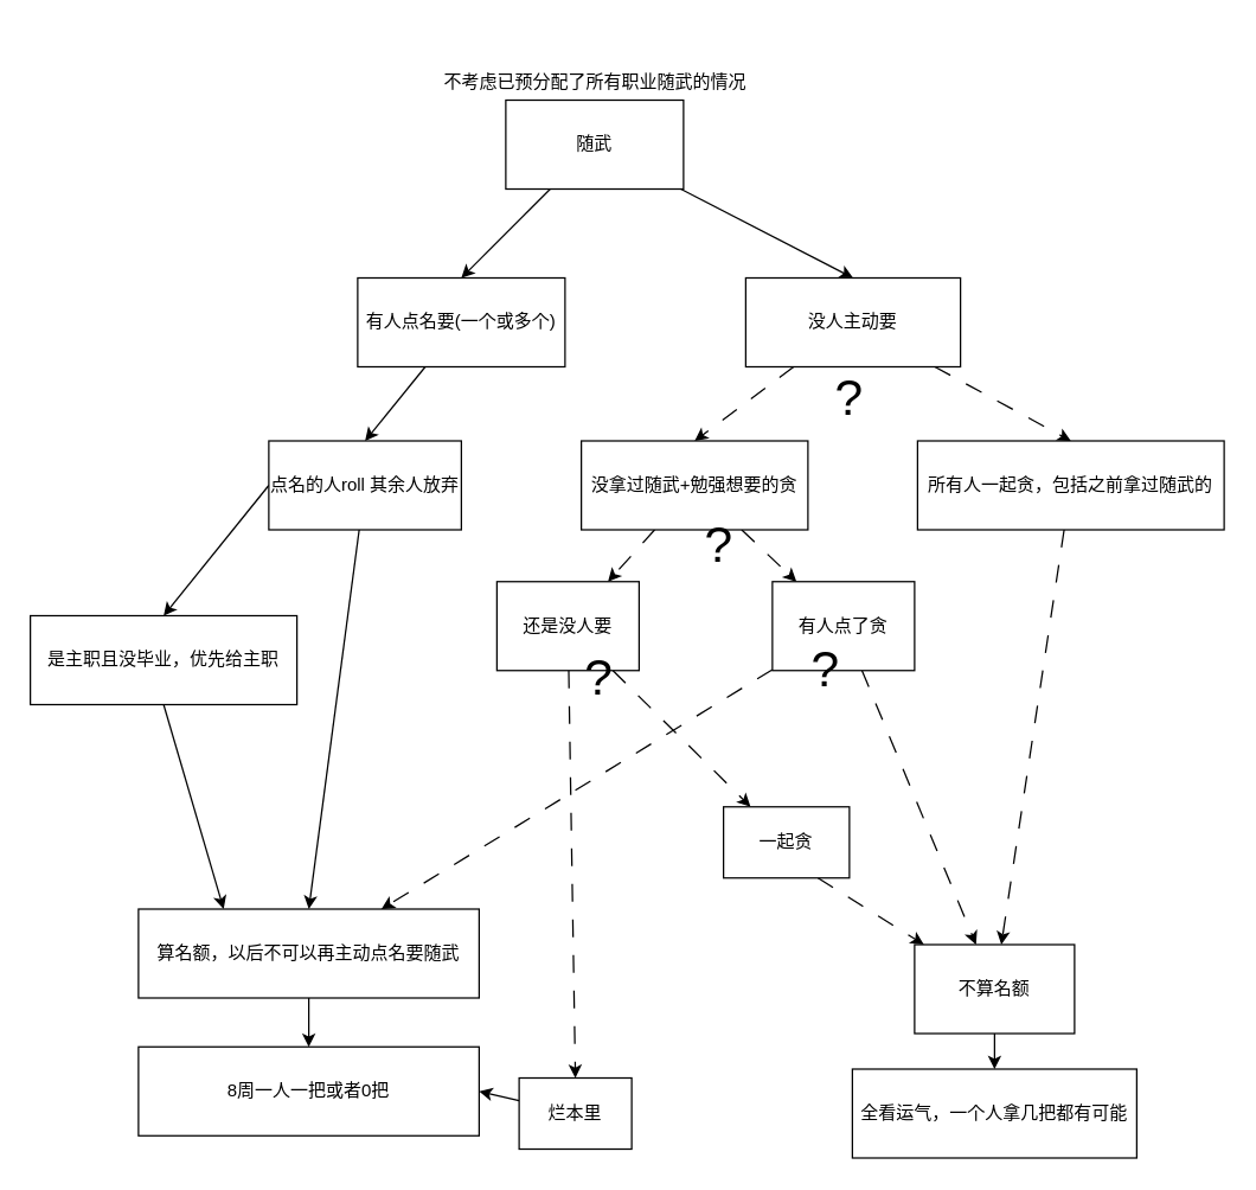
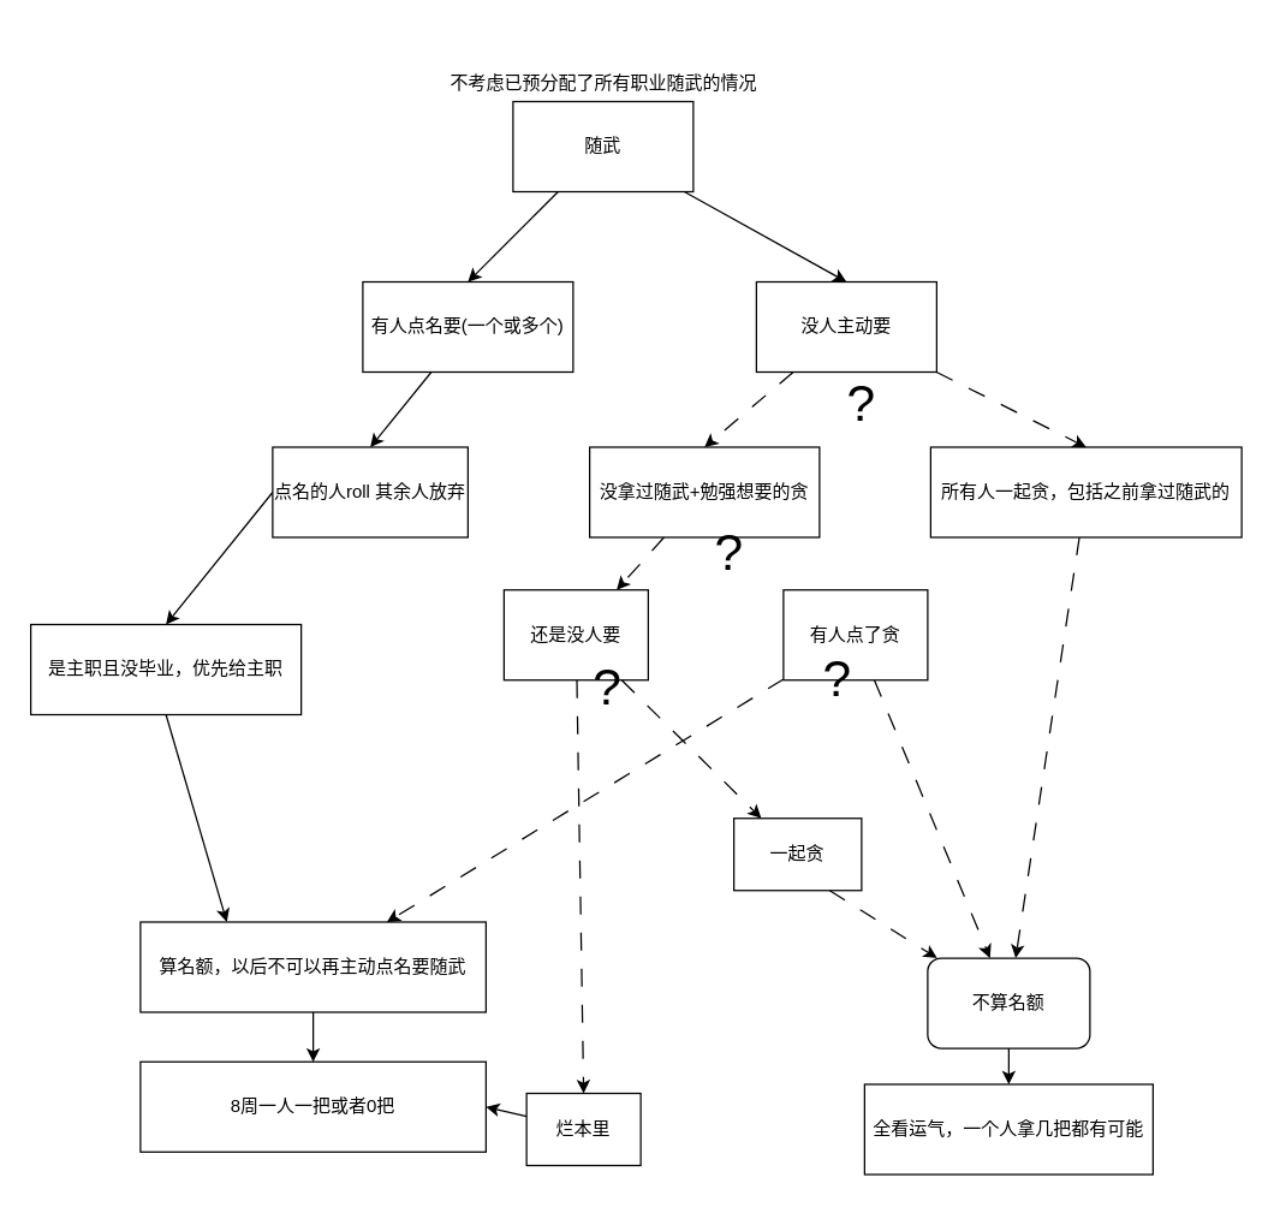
- <mxCell id="9" value="没人主动要" style="rounded=0;whiteSpace=wrap;html=1;glass=0;shadow=0;" parent="1" vertex="1"><mxGeometry x="503" y="187" width="145" height="60" as="geometry" /></mxCell>
+ <mxCell id="9" value="没人主动要" style="rounded=0;whiteSpace=wrap;html=1;glass=0;shadow=0;" parent="1" vertex="1"><mxGeometry x="503" y="187" width="120" height="60" as="geometry" /></mxCell>
- <mxCell id="22" style="edgeStyle=none;html=1;dashed=1;dashPattern=12 12;" parent="1" source="23" target="33" edge="1"><mxGeometry relative="1" as="geometry" /></mxCell>
- <mxCell id="10" style="edgeStyle=none;html=1;entryX=0.5;entryY=0;entryDx=0;entryDy=0;" parent="1" source="12" target="14" edge="1"><mxGeometry relative="1" as="geometry" /></mxCell>
- <mxCell id="20" value="不算名额" style="rounded=0;whiteSpace=wrap;html=1;" parent="1" vertex="1"><mxGeometry x="617" y="637" width="108" height="60" as="geometry" /></mxCell>
+ <mxCell id="20" value="不算名额" style="whiteSpace=wrap;html=1;rounded=1;" parent="1" vertex="1"><mxGeometry x="617" y="637" width="108" height="60" as="geometry" /></mxCell>
